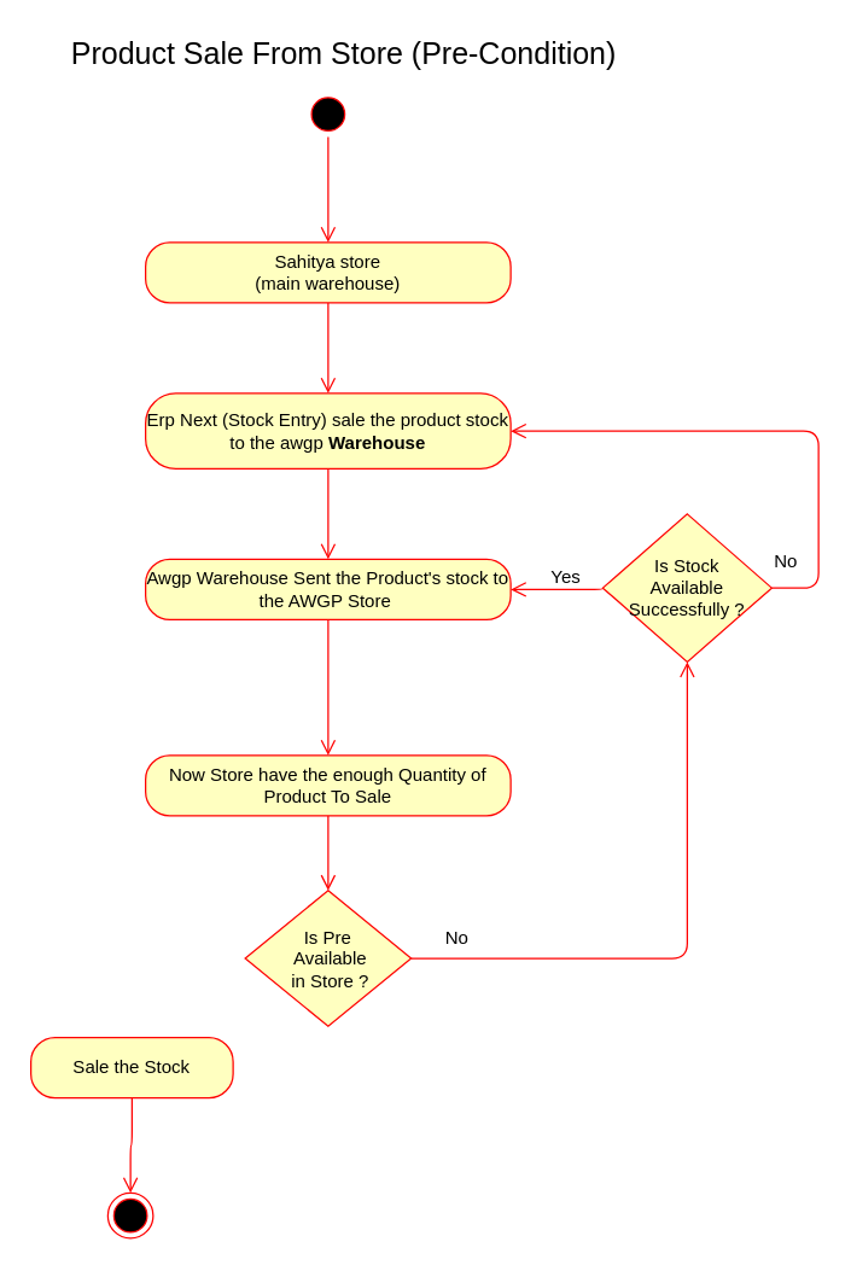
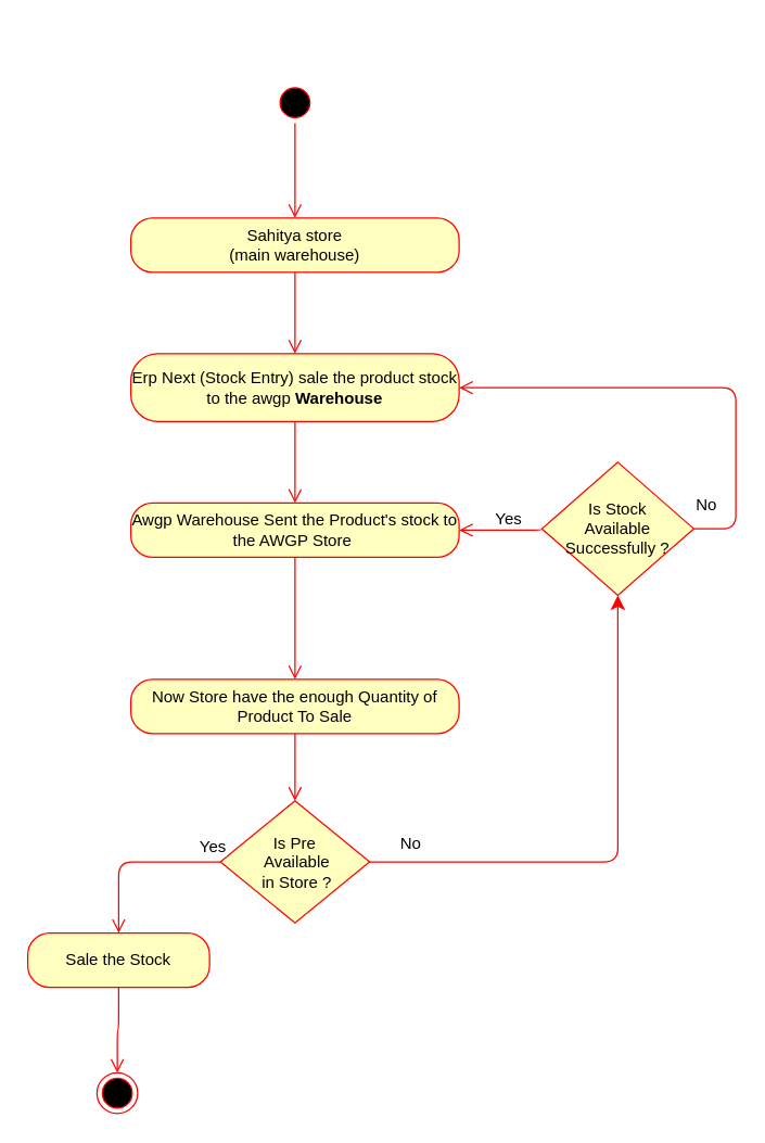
- <mxCell id="4" value="Product Sale From Store (Pre-Condition)" style="text;html=1;resizable=0;points=[];autosize=1;align=left;verticalAlign=top;spacingTop=-4;fontSize=20;shadow=0;" parent="1" vertex="1"><mxGeometry x="45" y="20" width="380" height="30" as="geometry" /></mxCell>
- <mxCell id="11" value="No" style="edgeStyle=orthogonalEdgeStyle;html=1;align=left;verticalAlign=bottom;endArrow=open;endSize=8;strokeColor=#ff0000;fontSize=12;exitX=1;exitY=0.5;exitDx=0;exitDy=0;entryX=0.5;entryY=1;entryDx=0;entryDy=0;" parent="1" source="10" target="16" edge="1"><mxGeometry x="-0.891" y="5" relative="1" as="geometry"><mxPoint x="366" y="690" as="targetPoint" /><Array as="points"><mxPoint x="455" y="634" /></Array><mxPoint as="offset" /></mxGeometry></mxCell>
+ <mxCell id="11" value="No" style="edgeStyle=orthogonalEdgeStyle;html=1;align=left;verticalAlign=bottom;endArrow=classic;endSize=8;strokeColor=#ff0000;fontSize=12;exitX=1;exitY=0.5;exitDx=0;exitDy=0;entryX=0.5;entryY=1;entryDx=0;entryDy=0;" parent="1" source="10" target="16" edge="1"><mxGeometry x="-0.891" y="5" relative="1" as="geometry"><mxPoint x="366" y="690" as="targetPoint" /><Array as="points"><mxPoint x="455" y="634" /></Array><mxPoint as="offset" /></mxGeometry></mxCell>
+ <mxCell id="12" value="Yes" style="edgeStyle=orthogonalEdgeStyle;html=1;align=left;verticalAlign=top;endArrow=open;endSize=8;strokeColor=#ff0000;fontSize=12;exitX=0;exitY=0.5;exitDx=0;exitDy=0;entryX=0.5;entryY=0;entryDx=0;entryDy=0;" parent="1" source="10" target="13" edge="1"><mxGeometry x="-0.728" y="-25" relative="1" as="geometry"><mxPoint x="87" y="710" as="targetPoint" /><mxPoint x="149" y="610" as="sourcePoint" /><Array as="points"><mxPoint x="87" y="634" /></Array><mxPoint as="offset" /></mxGeometry></mxCell>
